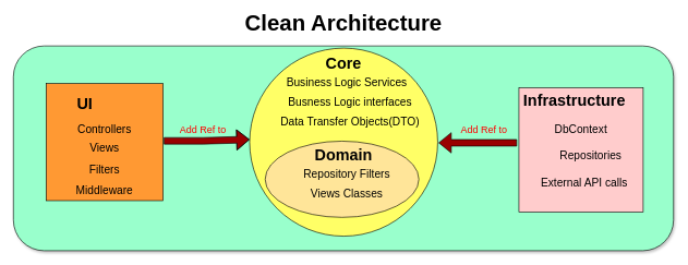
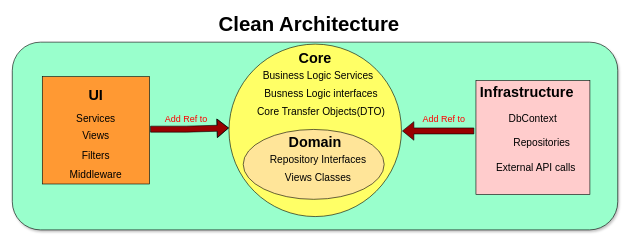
- <mxCell id="29" value="&lt;font style=&quot;font-size: 34px;&quot;&gt;&lt;b&gt;Clean Architecture&lt;/b&gt;&lt;/font&gt;" style="text;strokeColor=none;align=center;fillColor=none;html=1;verticalAlign=middle;whiteSpace=wrap;rounded=0;" parent="1" vertex="1"><mxGeometry x="339.7" y="20" width="370" height="30" as="geometry" /></mxCell>
+ <mxCell id="29" value="&lt;font style=&quot;font-size: 34px;&quot;&gt;&lt;b&gt;Clean Architecture&lt;/b&gt;&lt;/font&gt;" style="text;strokeColor=none;align=center;fillColor=none;html=1;verticalAlign=middle;whiteSpace=wrap;rounded=0;" parent="1" vertex="1"><mxGeometry x="329.7" y="25" width="370" height="30" as="geometry" /></mxCell>
- <mxCell id="4" value="&lt;font style=&quot;font-size: 24px;&quot;&gt;&lt;b&gt;UI&lt;/b&gt;&lt;/font&gt;" style="text;strokeColor=none;align=center;fillColor=none;html=1;verticalAlign=middle;whiteSpace=wrap;rounded=0;movable=1;resizable=1;rotatable=1;deletable=1;editable=1;locked=0;connectable=1;" parent="1" vertex="1"><mxGeometry x="100.05" y="144.2" width="58.8" height="30" as="geometry" /></mxCell>
+ <mxCell id="4" value="&lt;font style=&quot;font-size: 24px;&quot;&gt;&lt;b&gt;UI&lt;/b&gt;&lt;/font&gt;" style="text;strokeColor=none;align=center;fillColor=none;html=1;verticalAlign=middle;whiteSpace=wrap;rounded=0;movable=1;resizable=1;rotatable=1;deletable=1;editable=1;locked=0;connectable=1;" parent="1" vertex="1"><mxGeometry x="130.05" y="144.2" width="58.8" height="30" as="geometry" /></mxCell>
- <mxCell id="20" value="&lt;font style=&quot;font-size: 17px;&quot;&gt;Data Transfer Objects(DTO)&lt;/font&gt;" style="text;strokeColor=none;align=center;fillColor=none;html=1;verticalAlign=middle;whiteSpace=wrap;rounded=0;" parent="15" vertex="1"><mxGeometry x="38.75" y="97.75" width="230" height="30" as="geometry" /></mxCell>
+ <mxCell id="20" value="&lt;font style=&quot;font-size: 17px;&quot;&gt;Core Transfer Objects(DTO)&lt;/font&gt;" style="text;strokeColor=none;align=center;fillColor=none;html=1;verticalAlign=middle;whiteSpace=wrap;rounded=0;" parent="15" vertex="1"><mxGeometry x="38.75" y="97.75" width="230" height="30" as="geometry" /></mxCell>
- <mxCell id="5" value="&lt;font style=&quot;font-size: 17px;&quot;&gt;Controllers&lt;/font&gt;" style="text;strokeColor=none;align=center;fillColor=none;html=1;verticalAlign=middle;whiteSpace=wrap;rounded=0;movable=1;resizable=1;rotatable=1;deletable=1;editable=1;locked=0;connectable=1;" parent="1" vertex="1"><mxGeometry x="130.05" y="184.2" width="58.8" height="30" as="geometry" /></mxCell>
+ <mxCell id="5" value="&lt;font style=&quot;font-size: 17px;&quot;&gt;Services&lt;/font&gt;" style="text;strokeColor=none;align=center;fillColor=none;html=1;verticalAlign=middle;whiteSpace=wrap;rounded=0;movable=1;resizable=1;rotatable=1;deletable=1;editable=1;locked=0;connectable=1;" parent="1" vertex="1"><mxGeometry x="130.05" y="184.2" width="58.8" height="30" as="geometry" /></mxCell>
- <mxCell id="23" value="&lt;font style=&quot;font-size: 17px;&quot;&gt;Repository Filters&lt;/font&gt;" style="text;strokeColor=none;align=center;fillColor=none;html=1;verticalAlign=middle;whiteSpace=wrap;rounded=0;" parent="15" vertex="1"><mxGeometry x="43.75" y="178.75" width="210" height="30" as="geometry" /></mxCell>
+ <mxCell id="23" value="&lt;font style=&quot;font-size: 17px;&quot;&gt;Repository Interfaces&lt;/font&gt;" style="text;strokeColor=none;align=center;fillColor=none;html=1;verticalAlign=middle;whiteSpace=wrap;rounded=0;" parent="15" vertex="1"><mxGeometry x="43.75" y="178.75" width="210" height="30" as="geometry" /></mxCell>
